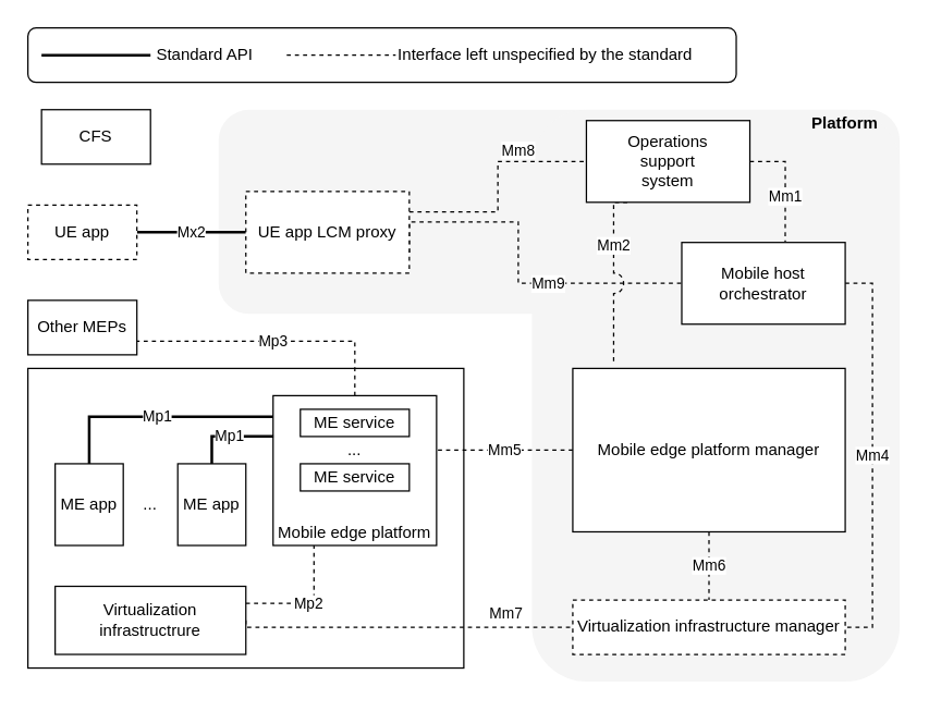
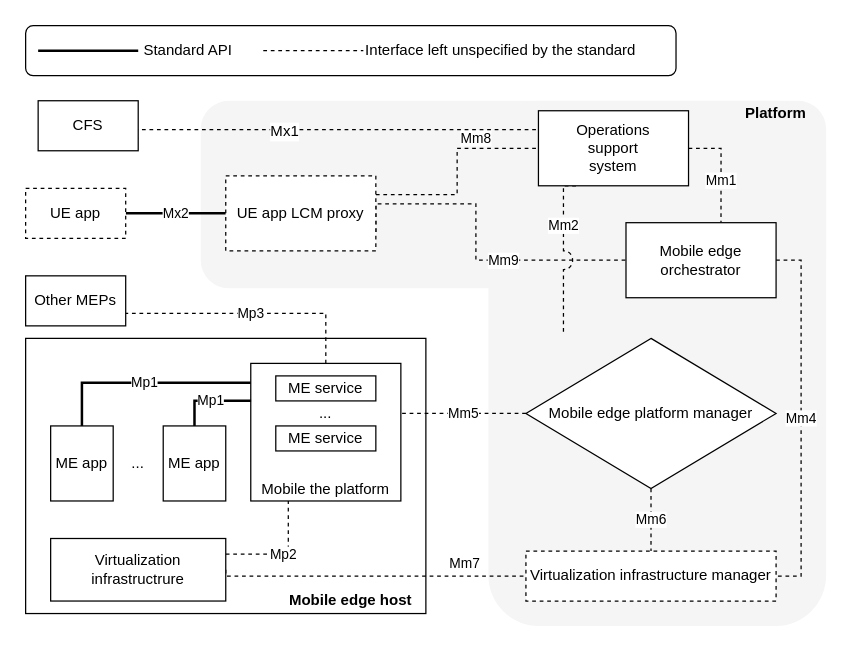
+ <mxCell id="36" style="edgeStyle=orthogonalEdgeStyle;rounded=0;html=1;exitX=1;exitY=0.75;entryX=0;entryY=0.25;dashed=1;endArrow=none;endFill=0;jettySize=auto;orthogonalLoop=1;" parent="1" source="38" target="13" edge="1"><mxGeometry relative="1" as="geometry"><Array as="points"><mxPoint x="100" y="103" /></Array></mxGeometry></mxCell>
+ <mxCell id="37" value="Mx1" style="text;html=1;resizable=0;points=[];align=center;verticalAlign=middle;labelBackgroundColor=#ffffff;" parent="36" vertex="1" connectable="0"><mxGeometry x="-0.177" y="-1" relative="1" as="geometry"><mxPoint as="offset" /></mxGeometry></mxCell>
- <mxCell id="15" value="Mobile host&lt;br&gt;orchestrator&lt;br&gt;" style="rounded=0;whiteSpace=wrap;html=1;" parent="1" vertex="1"><mxGeometry x="500" y="177.5" width="120" height="60" as="geometry" /></mxCell>
+ <mxCell id="15" value="Mobile edge&lt;br&gt;orchestrator&lt;br&gt;" style="rounded=0;whiteSpace=wrap;html=1;" parent="1" vertex="1"><mxGeometry x="500" y="177.5" width="120" height="60" as="geometry" /></mxCell>
- <mxCell id="18" value="Mobile edge platform manager" style="rounded=0;whiteSpace=wrap;html=1;" parent="1" vertex="1"><mxGeometry x="420" y="270" width="200" height="120" as="geometry" /></mxCell>
+ <mxCell id="18" value="Mobile edge platform manager" style="rhombus;whiteSpace=wrap;html=1;" parent="1" vertex="1"><mxGeometry x="420" y="270" width="200" height="120" as="geometry" /></mxCell>
- <mxCell id="21" value="Mobile edge platform" style="rounded=0;whiteSpace=wrap;html=1;verticalAlign=bottom;" parent="1" vertex="1"><mxGeometry x="200" y="290" width="120" height="110" as="geometry" /></mxCell>
+ <mxCell id="21" value="Mobile the platform" style="rounded=0;whiteSpace=wrap;html=1;verticalAlign=bottom;" parent="1" vertex="1"><mxGeometry x="200" y="290" width="120" height="110" as="geometry" /></mxCell>
+ <mxCell id="34" value="&lt;b&gt;Mobile edge host&lt;/b&gt;" style="text;html=1;strokeColor=none;fillColor=none;align=center;verticalAlign=middle;whiteSpace=wrap;rounded=0;" parent="1" vertex="1"><mxGeometry x="230" y="470" width="100" height="20" as="geometry" /></mxCell>
